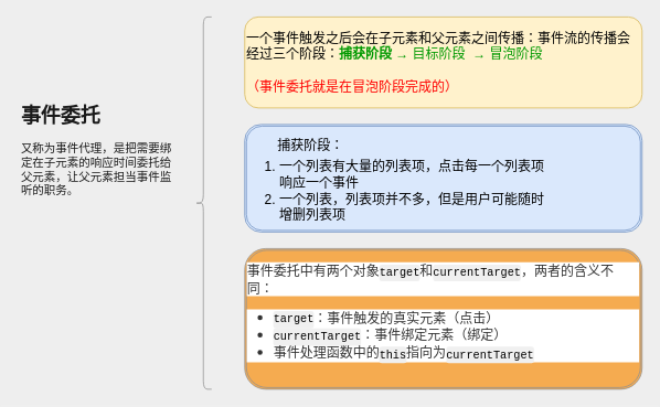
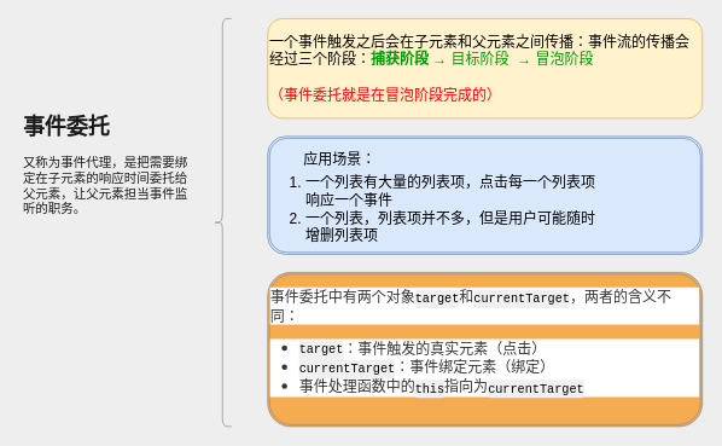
- <mxCell id="7" value="捕获阶段：" style="text;html=1;strokeColor=none;fillColor=none;align=center;verticalAlign=middle;whiteSpace=wrap;rounded=0;labelBackgroundColor=none;fontSize=16;fontColor=#000000;" vertex="1" parent="1"><mxGeometry x="285" y="160" width="180" height="30" as="geometry" /></mxCell>
+ <mxCell id="7" value="应用场景：" style="text;html=1;strokeColor=none;fillColor=none;align=center;verticalAlign=middle;whiteSpace=wrap;rounded=0;labelBackgroundColor=none;fontSize=16;fontColor=#000000;" vertex="1" parent="1"><mxGeometry x="285" y="160" width="180" height="30" as="geometry" /></mxCell>
